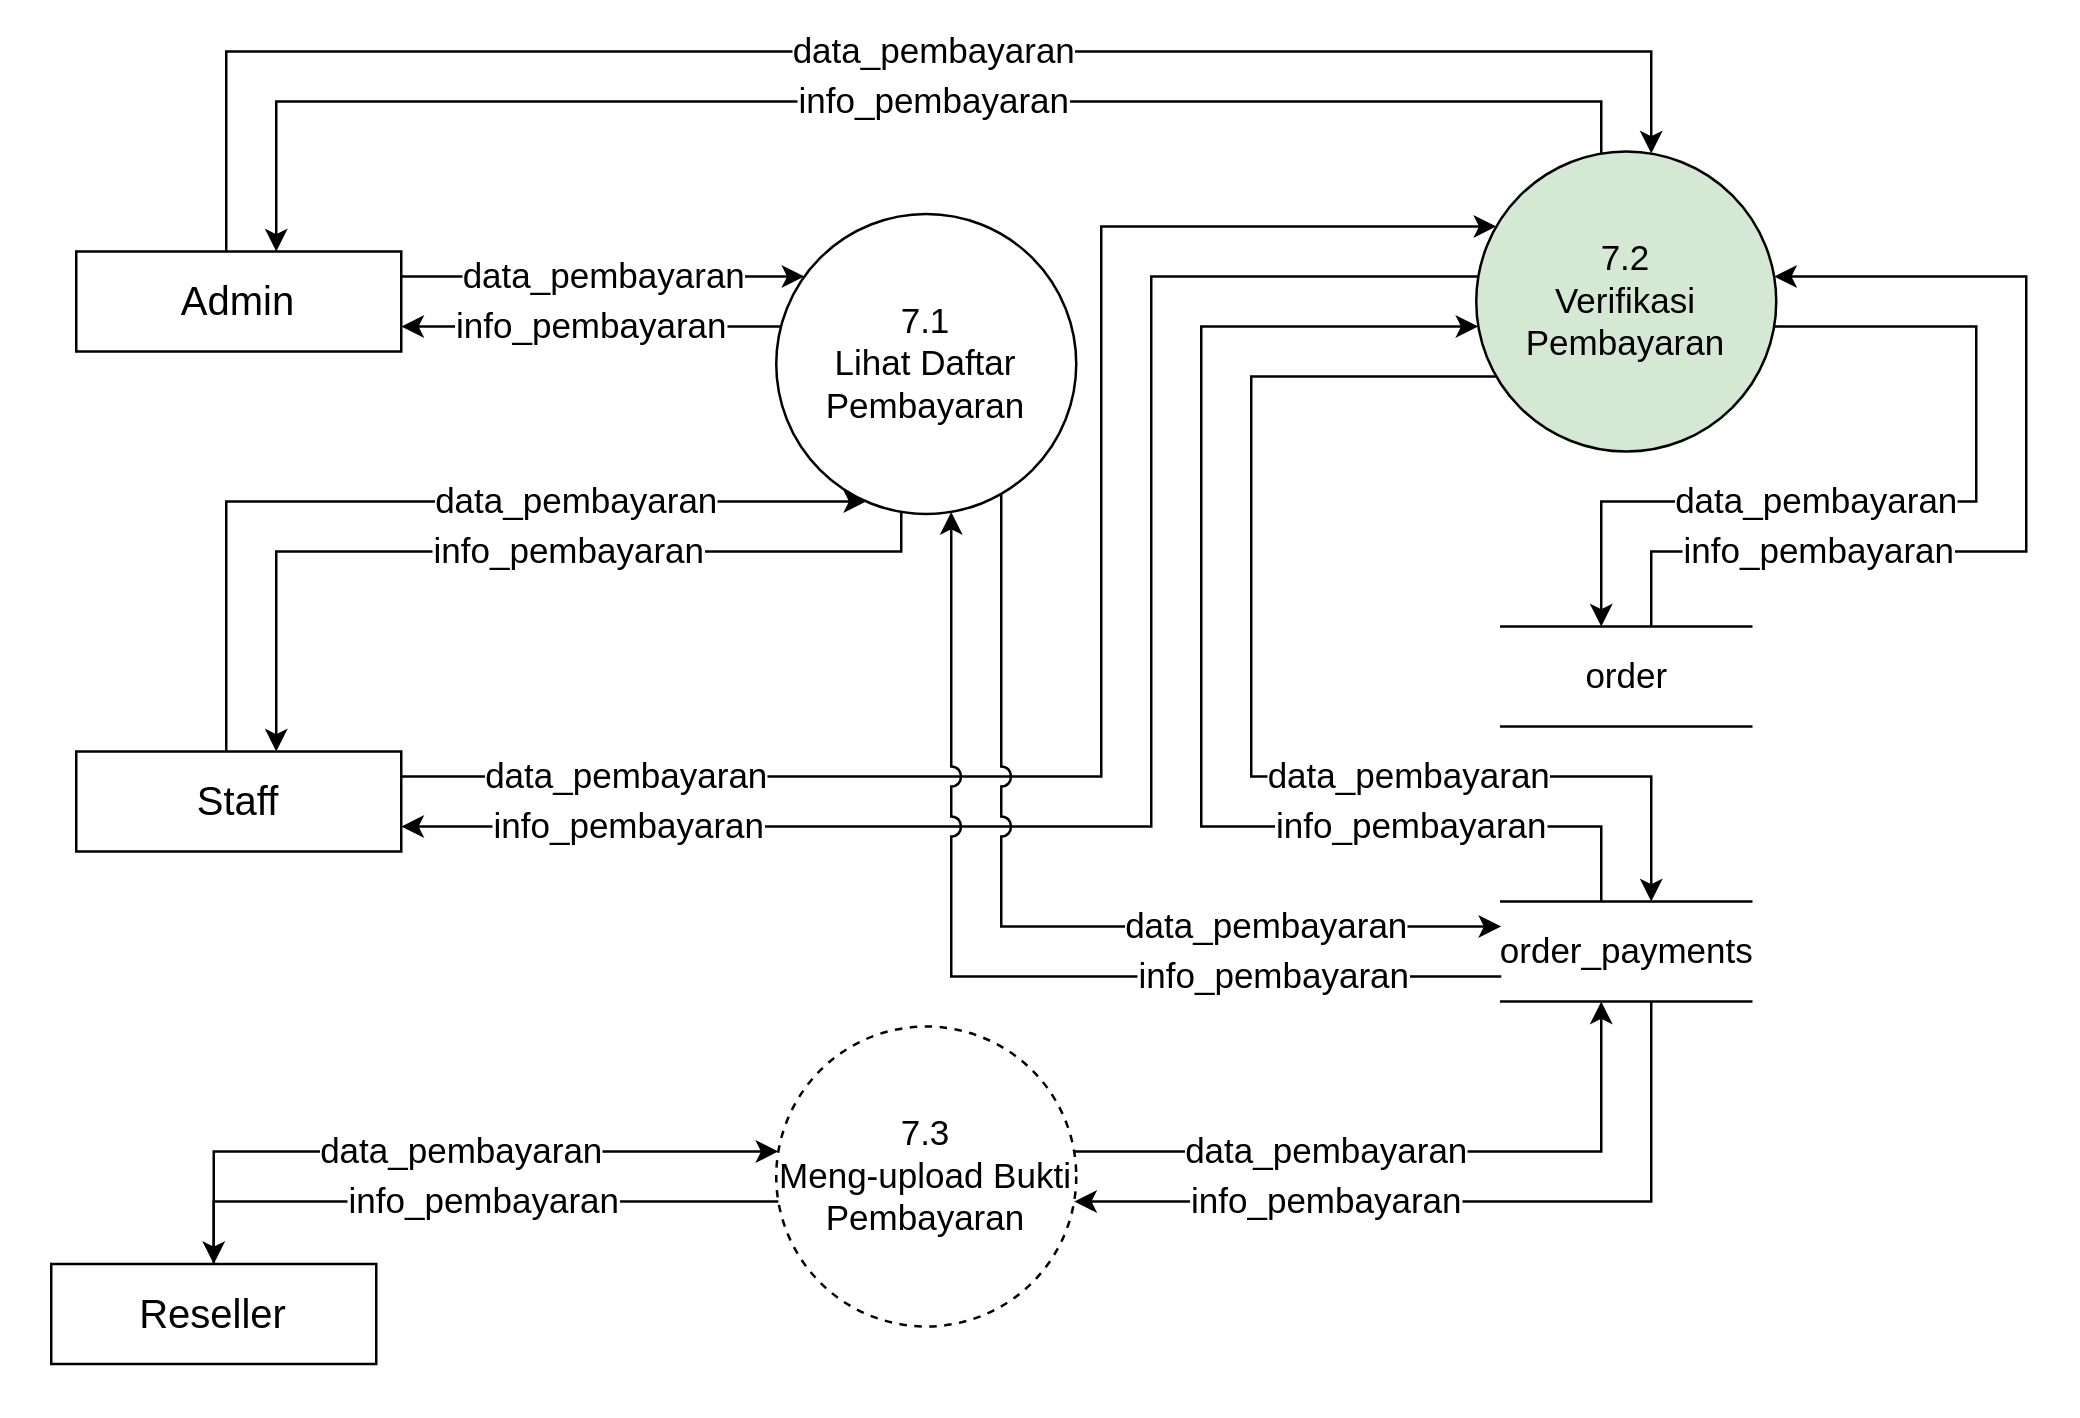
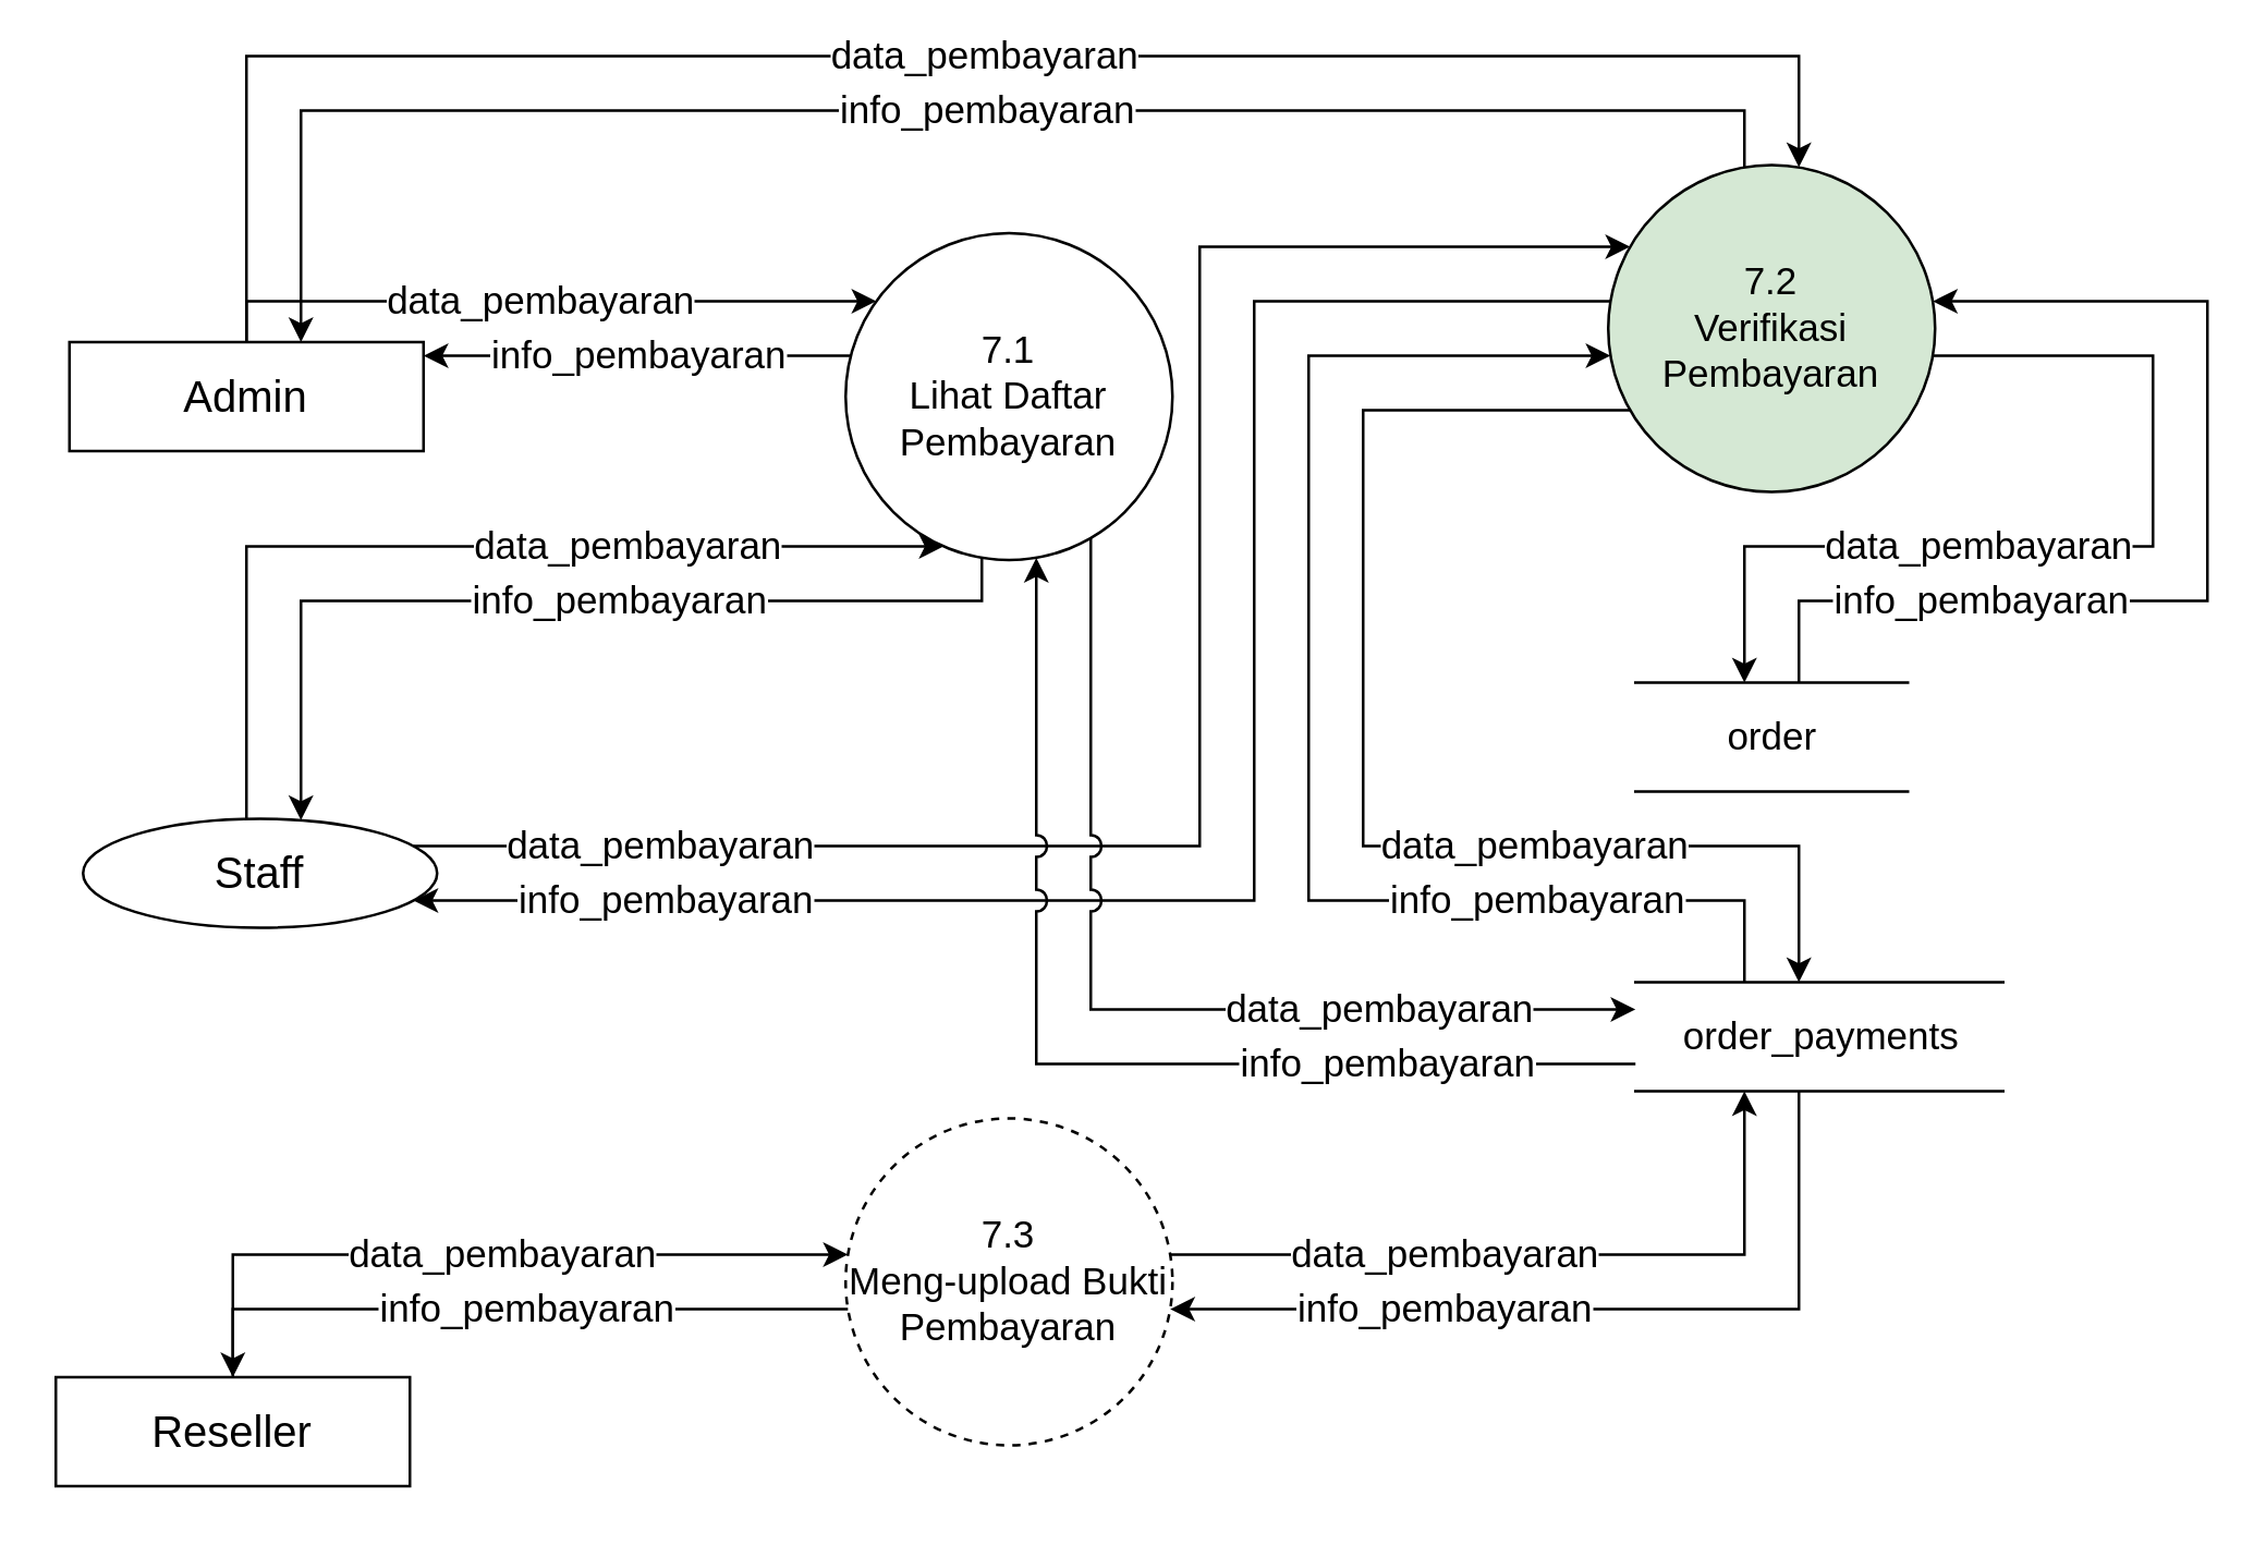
- <mxCell id="4" value="Admin" style="rounded=0;whiteSpace=wrap;html=1;fontSize=16;" parent="1" vertex="1"><mxGeometry y="100" width="130" height="40" as="geometry" x="30" /></mxCell>
+ <mxCell id="4" value="Admin" style="rounded=0;whiteSpace=wrap;html=1;fontSize=16;" parent="1" vertex="1"><mxGeometry x="25" y="125" width="130" height="40" as="geometry" /></mxCell>
- <mxCell id="8" value="Staff" style="rounded=0;whiteSpace=wrap;html=1;fontSize=16;" parent="1" vertex="1"><mxGeometry y="300" width="130" height="40" as="geometry" x="30" /></mxCell>
+ <mxCell id="8" value="Staff" style="ellipse;whiteSpace=wrap;html=1;fontSize=16;" parent="1" vertex="1"><mxGeometry y="300" width="130" height="40" as="geometry" x="30" /></mxCell>
- <mxCell id="13" value="order_payments" style="html=1;dashed=0;whitespace=wrap;shape=partialRectangle;right=0;left=0;fontSize=14;" parent="1" vertex="1"><mxGeometry x="600" y="360" width="100" height="40" as="geometry" /></mxCell>
+ <mxCell id="13" value="order_payments" style="html=1;dashed=0;whitespace=wrap;shape=partialRectangle;right=0;left=0;fontSize=14;" parent="1" vertex="1"><mxGeometry x="600" y="360" width="135" height="40" as="geometry" /></mxCell>
